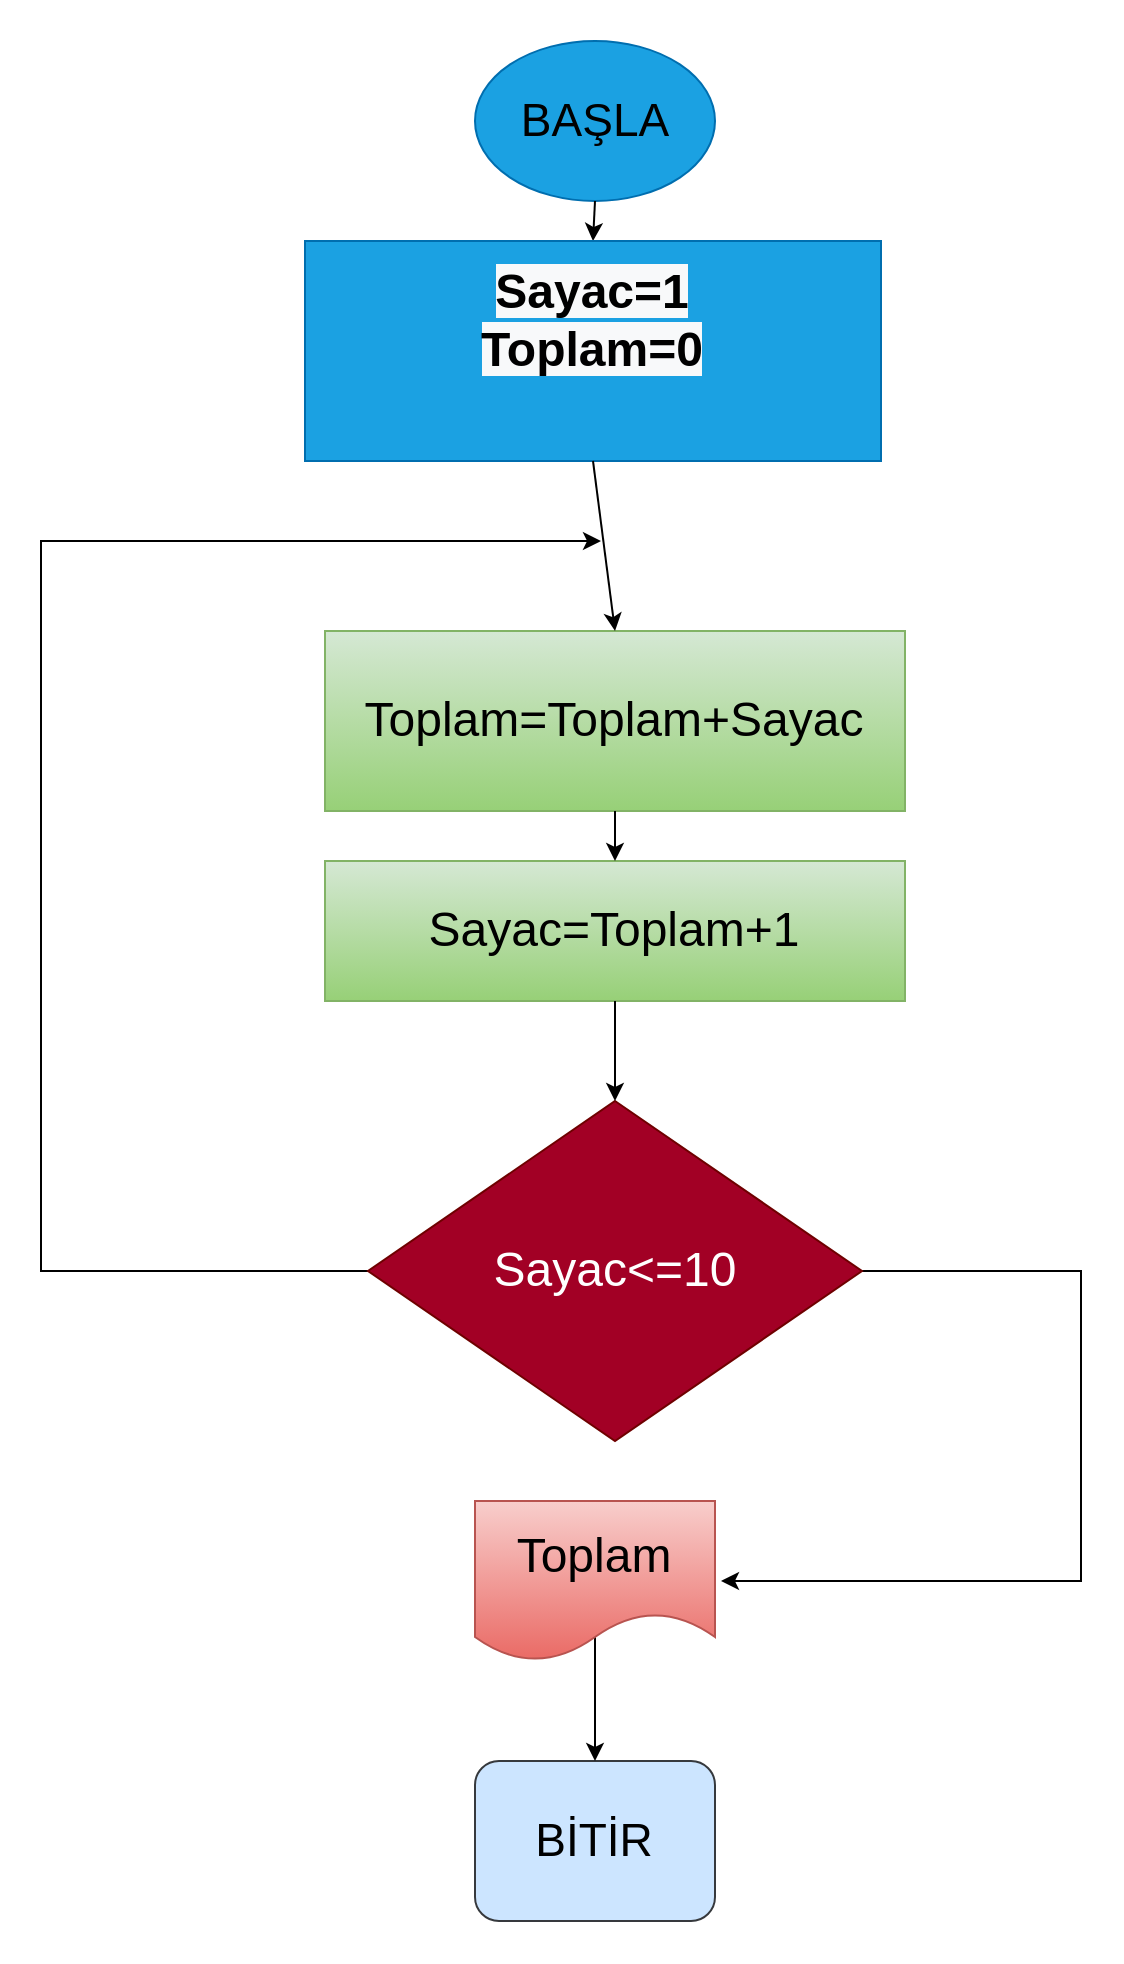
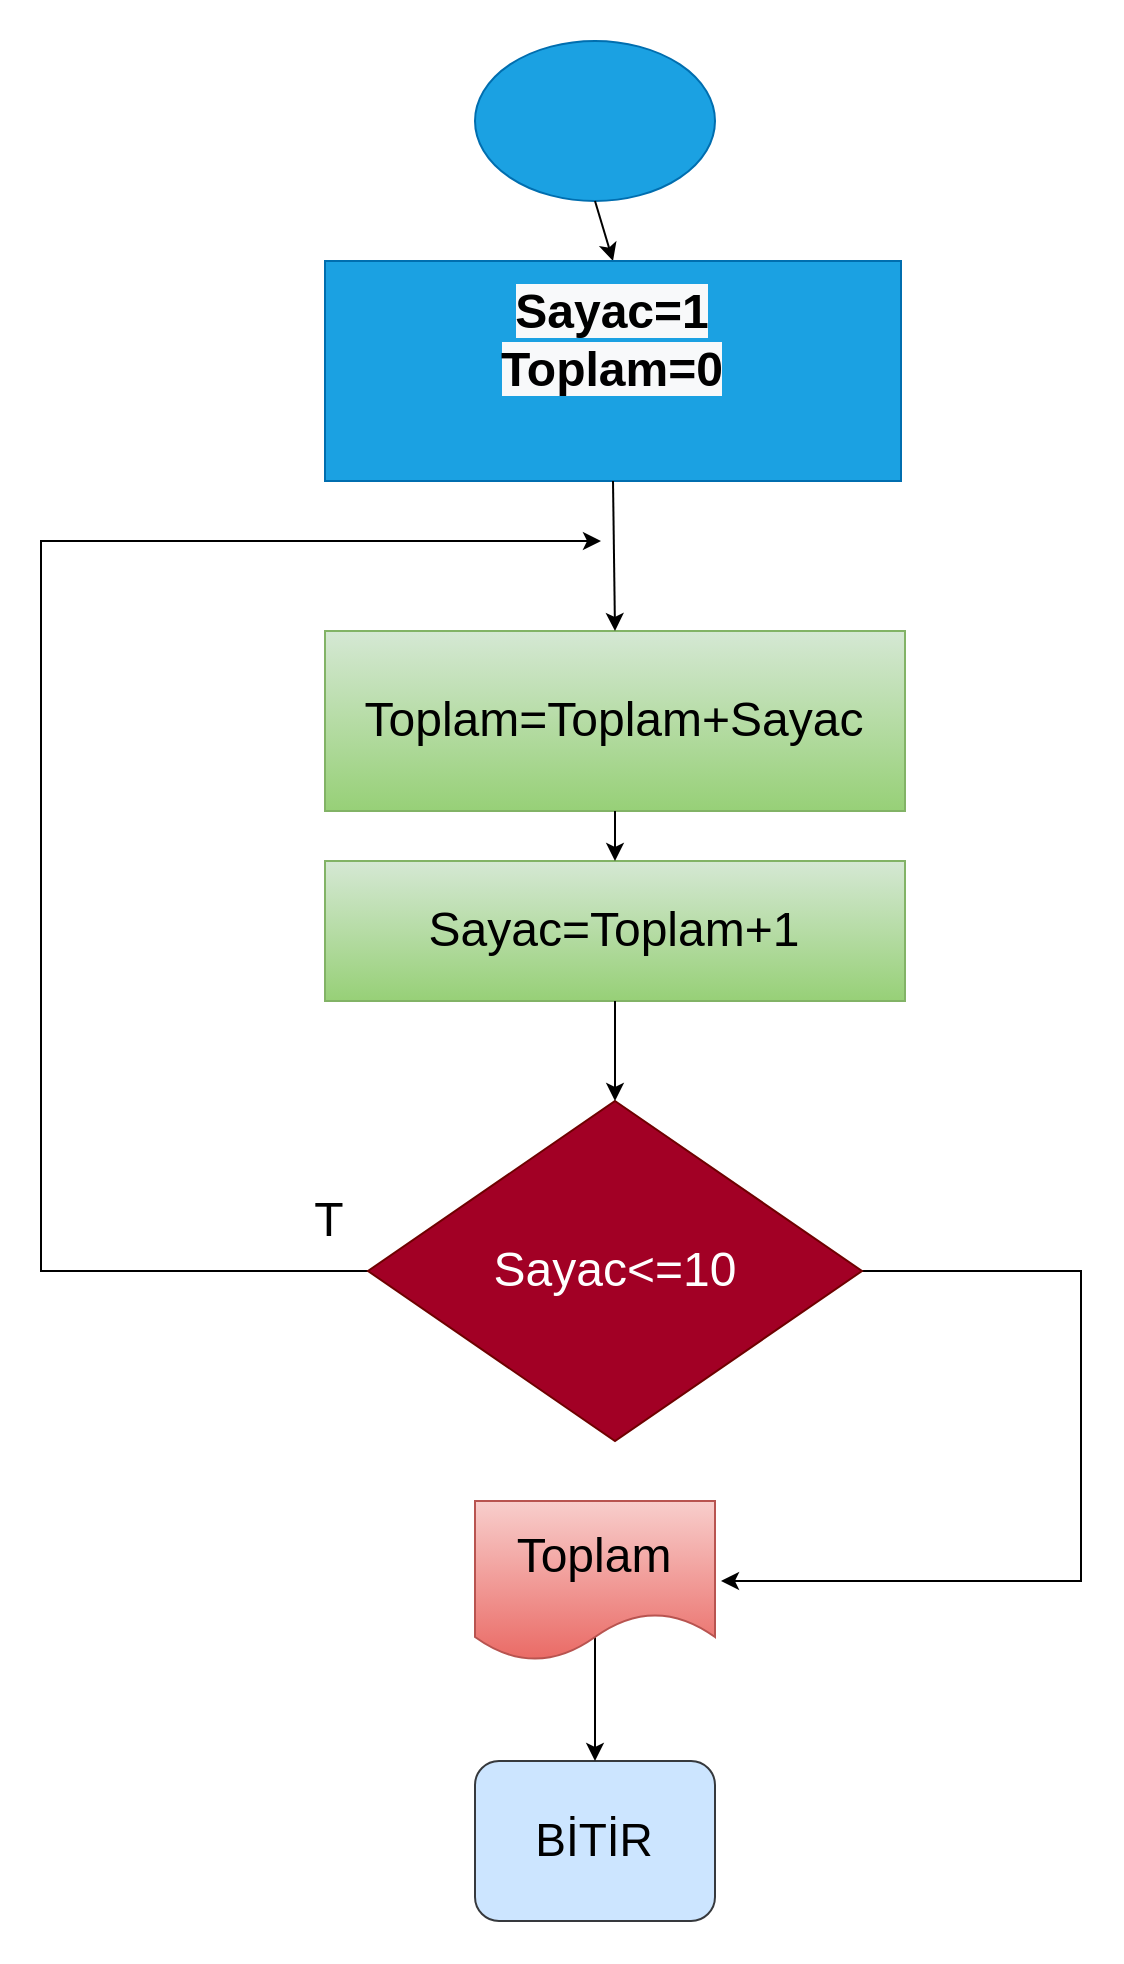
- <mxCell id="4" value="BAŞLA" style="text;html=1;resizable=0;autosize=1;align=center;verticalAlign=middle;points=[];fillColor=none;strokeColor=none;rounded=0;labelBackgroundColor=none;fontSize=23;fontColor=#000000;" vertex="1" parent="1"><mxGeometry x="247" y="40" width="100" height="40" as="geometry" /></mxCell>
- <mxCell id="6" value="&#10;&lt;span style=&quot;color: rgb(0, 0, 0); font-family: Helvetica; font-size: 24px; font-style: normal; font-variant-ligatures: normal; font-variant-caps: normal; font-weight: 700; letter-spacing: normal; orphans: 2; text-align: center; text-indent: 0px; text-transform: none; widows: 2; word-spacing: 0px; -webkit-text-stroke-width: 0px; background-color: rgb(248, 249, 250); text-decoration-thickness: initial; text-decoration-style: initial; text-decoration-color: initial; float: none; display: inline !important;&quot;&gt;Sayac=1&lt;/span&gt;&lt;br style=&quot;color: rgb(0, 0, 0); font-family: Helvetica; font-size: 24px; font-style: normal; font-variant-ligatures: normal; font-variant-caps: normal; font-weight: 700; letter-spacing: normal; orphans: 2; text-align: center; text-indent: 0px; text-transform: none; widows: 2; word-spacing: 0px; -webkit-text-stroke-width: 0px; background-color: rgb(248, 249, 250); text-decoration-thickness: initial; text-decoration-style: initial; text-decoration-color: initial;&quot;&gt;&lt;span style=&quot;color: rgb(0, 0, 0); font-family: Helvetica; font-size: 24px; font-style: normal; font-variant-ligatures: normal; font-variant-caps: normal; font-weight: 700; letter-spacing: normal; orphans: 2; text-align: center; text-indent: 0px; text-transform: none; widows: 2; word-spacing: 0px; -webkit-text-stroke-width: 0px; background-color: rgb(248, 249, 250); text-decoration-thickness: initial; text-decoration-style: initial; text-decoration-color: initial; float: none; display: inline !important;&quot;&gt;Toplam=0&lt;/span&gt;&#10;&#10;" style="rounded=0;whiteSpace=wrap;html=1;labelBackgroundColor=none;fontSize=24;fillColor=#1ba1e2;strokeColor=#006EAF;fontColor=#ffffff;" vertex="1" parent="1"><mxGeometry x="152" y="120" width="288" height="110" as="geometry" /></mxCell>
+ <mxCell id="6" value="&#10;&lt;span style=&quot;color: rgb(0, 0, 0); font-family: Helvetica; font-size: 24px; font-style: normal; font-variant-ligatures: normal; font-variant-caps: normal; font-weight: 700; letter-spacing: normal; orphans: 2; text-align: center; text-indent: 0px; text-transform: none; widows: 2; word-spacing: 0px; -webkit-text-stroke-width: 0px; background-color: rgb(248, 249, 250); text-decoration-thickness: initial; text-decoration-style: initial; text-decoration-color: initial; float: none; display: inline !important;&quot;&gt;Sayac=1&lt;/span&gt;&lt;br style=&quot;color: rgb(0, 0, 0); font-family: Helvetica; font-size: 24px; font-style: normal; font-variant-ligatures: normal; font-variant-caps: normal; font-weight: 700; letter-spacing: normal; orphans: 2; text-align: center; text-indent: 0px; text-transform: none; widows: 2; word-spacing: 0px; -webkit-text-stroke-width: 0px; background-color: rgb(248, 249, 250); text-decoration-thickness: initial; text-decoration-style: initial; text-decoration-color: initial;&quot;&gt;&lt;span style=&quot;color: rgb(0, 0, 0); font-family: Helvetica; font-size: 24px; font-style: normal; font-variant-ligatures: normal; font-variant-caps: normal; font-weight: 700; letter-spacing: normal; orphans: 2; text-align: center; text-indent: 0px; text-transform: none; widows: 2; word-spacing: 0px; -webkit-text-stroke-width: 0px; background-color: rgb(248, 249, 250); text-decoration-thickness: initial; text-decoration-style: initial; text-decoration-color: initial; float: none; display: inline !important;&quot;&gt;Toplam=0&lt;/span&gt;&#10;&#10;" style="rounded=0;whiteSpace=wrap;html=1;labelBackgroundColor=none;fontSize=24;fillColor=#1ba1e2;strokeColor=#006EAF;fontColor=#ffffff;" vertex="1" parent="1"><mxGeometry x="162" y="130" width="288" height="110" as="geometry" /></mxCell>
+ <mxCell id="15" value="T" style="text;html=1;resizable=0;autosize=1;align=center;verticalAlign=middle;points=[];fillColor=none;strokeColor=none;rounded=0;labelBackgroundColor=none;fontSize=24;fontColor=#000000;" vertex="1" parent="1"><mxGeometry x="143.5" y="590" width="40" height="40" as="geometry" /></mxCell>
